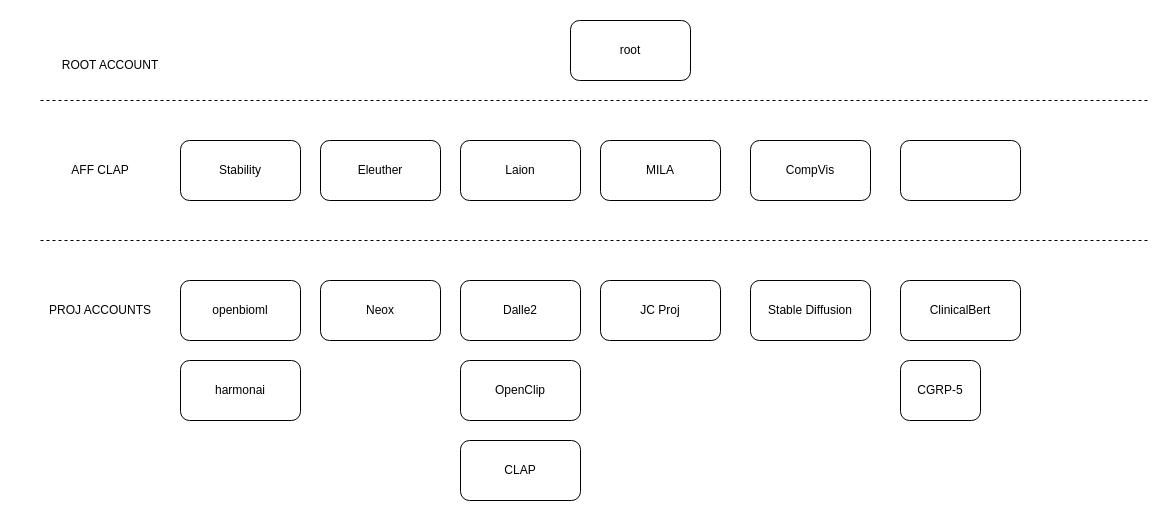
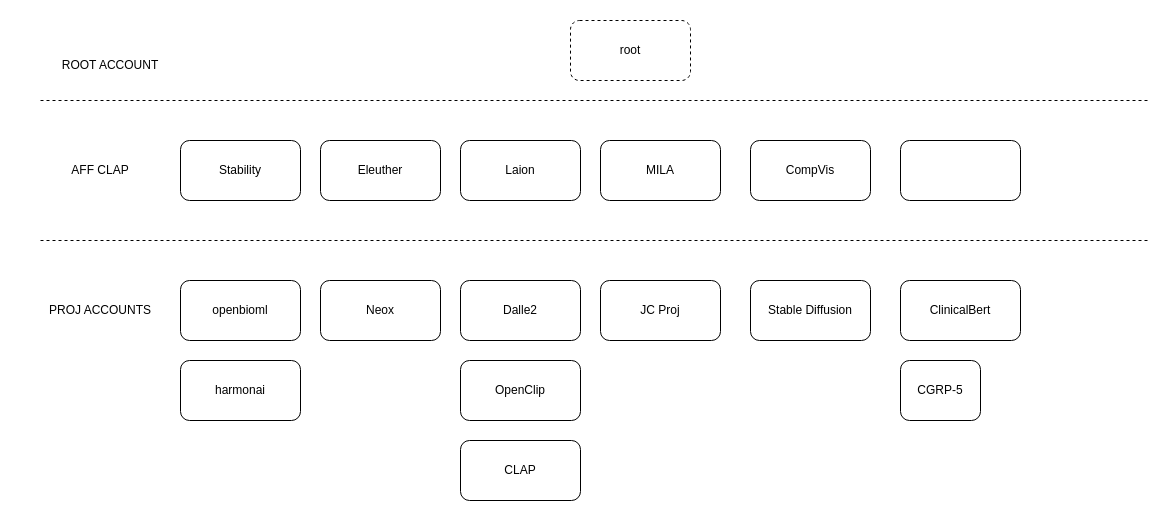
- <mxCell id="2" value="root" style="rounded=1;whiteSpace=wrap;html=1;" vertex="1" parent="1"><mxGeometry x="570" y="20" width="120" height="60" as="geometry" /></mxCell>
+ <mxCell id="2" value="root" style="rounded=1;whiteSpace=wrap;html=1;dashed=1;" vertex="1" parent="1"><mxGeometry x="570" y="20" width="120" height="60" as="geometry" /></mxCell>
